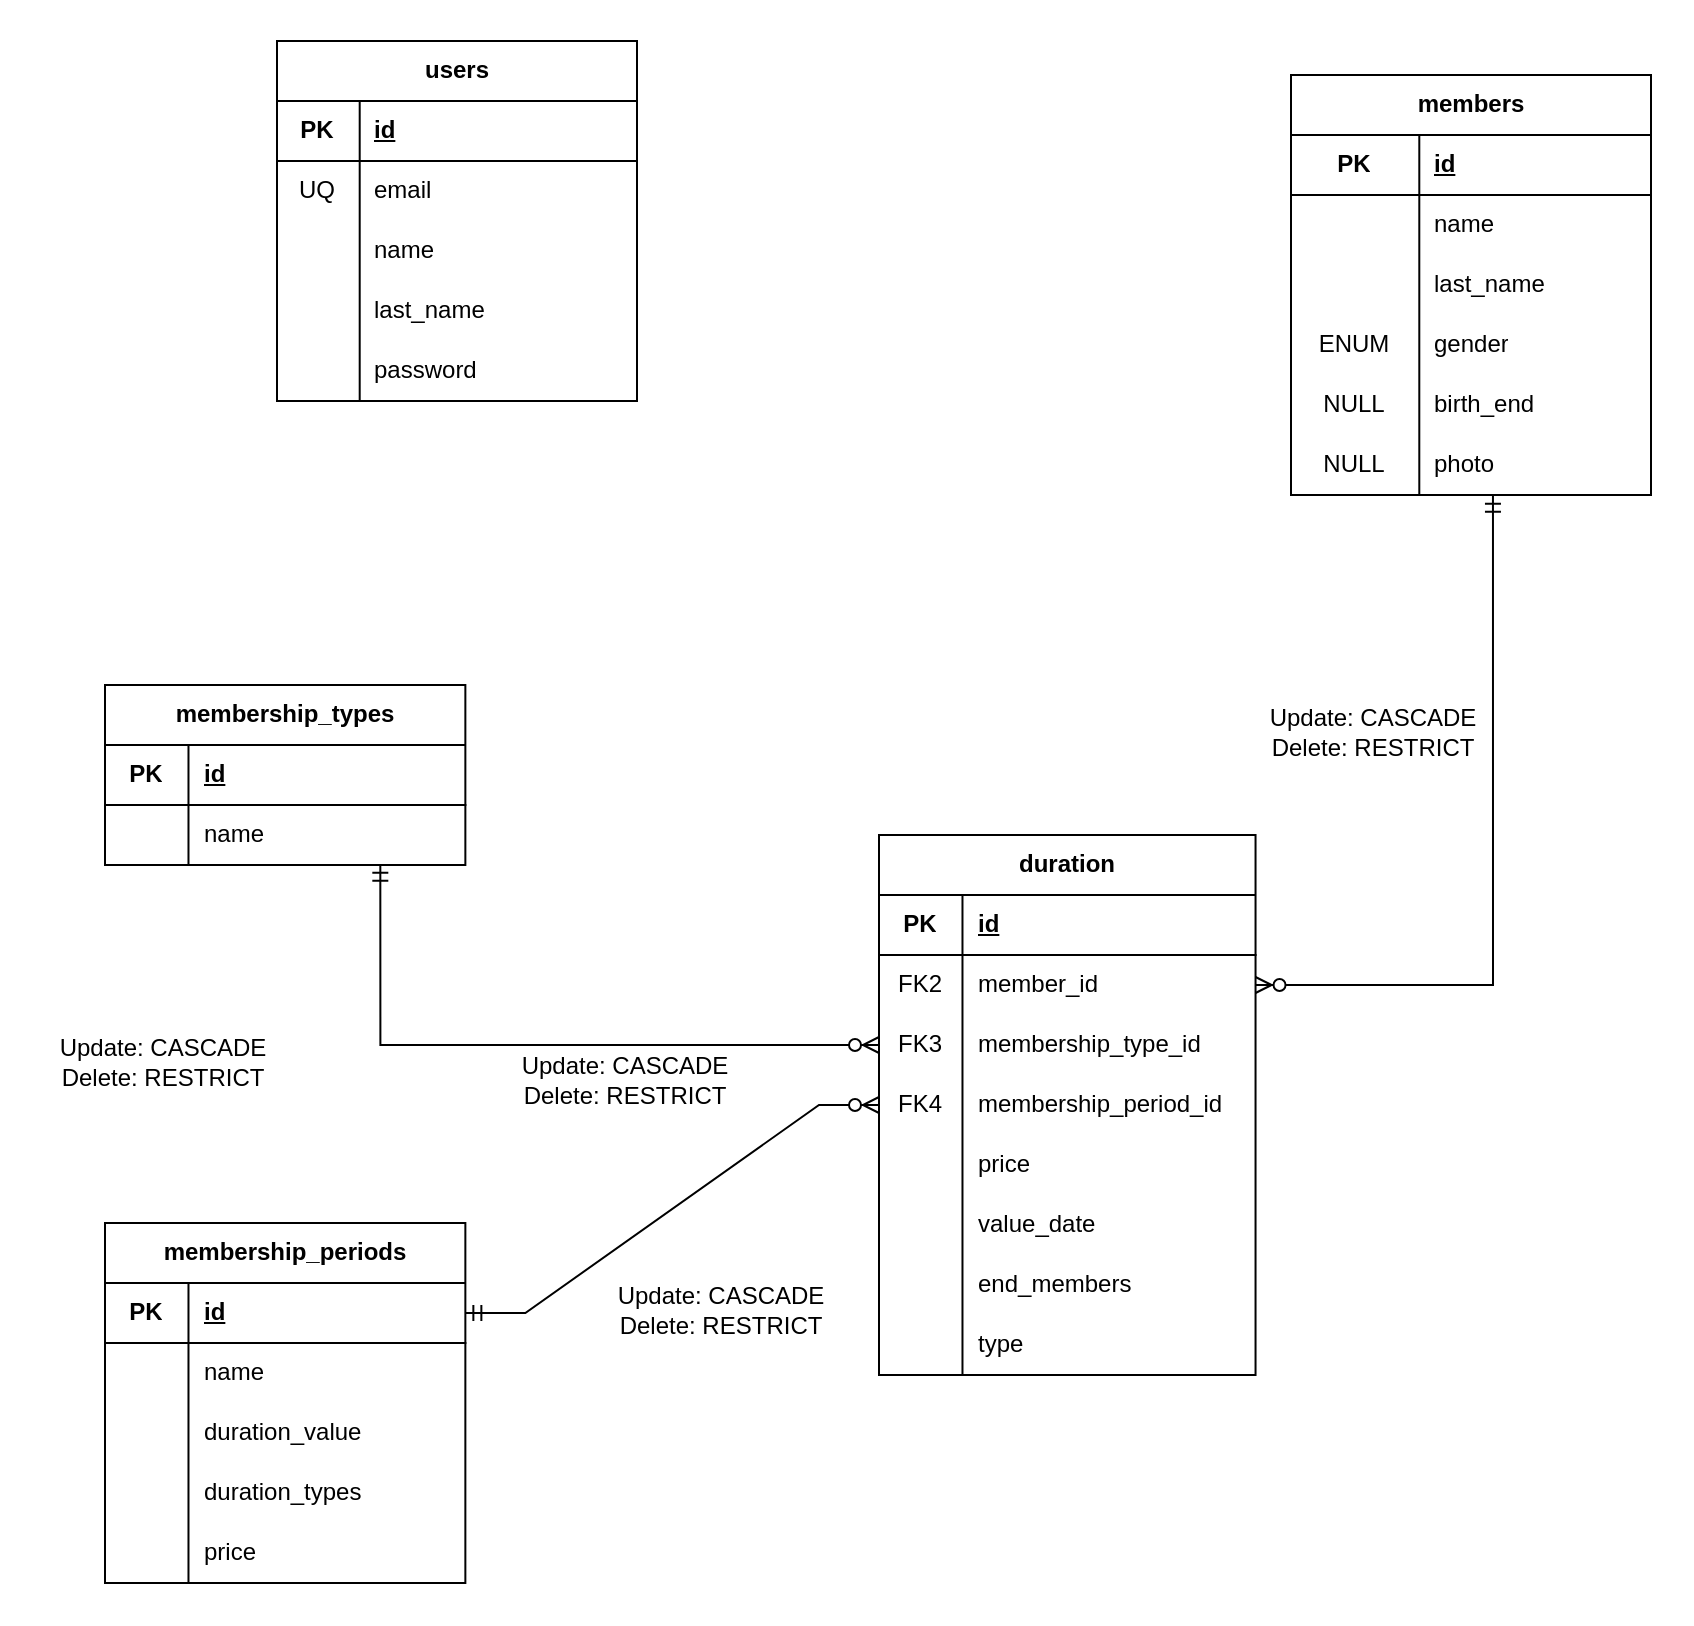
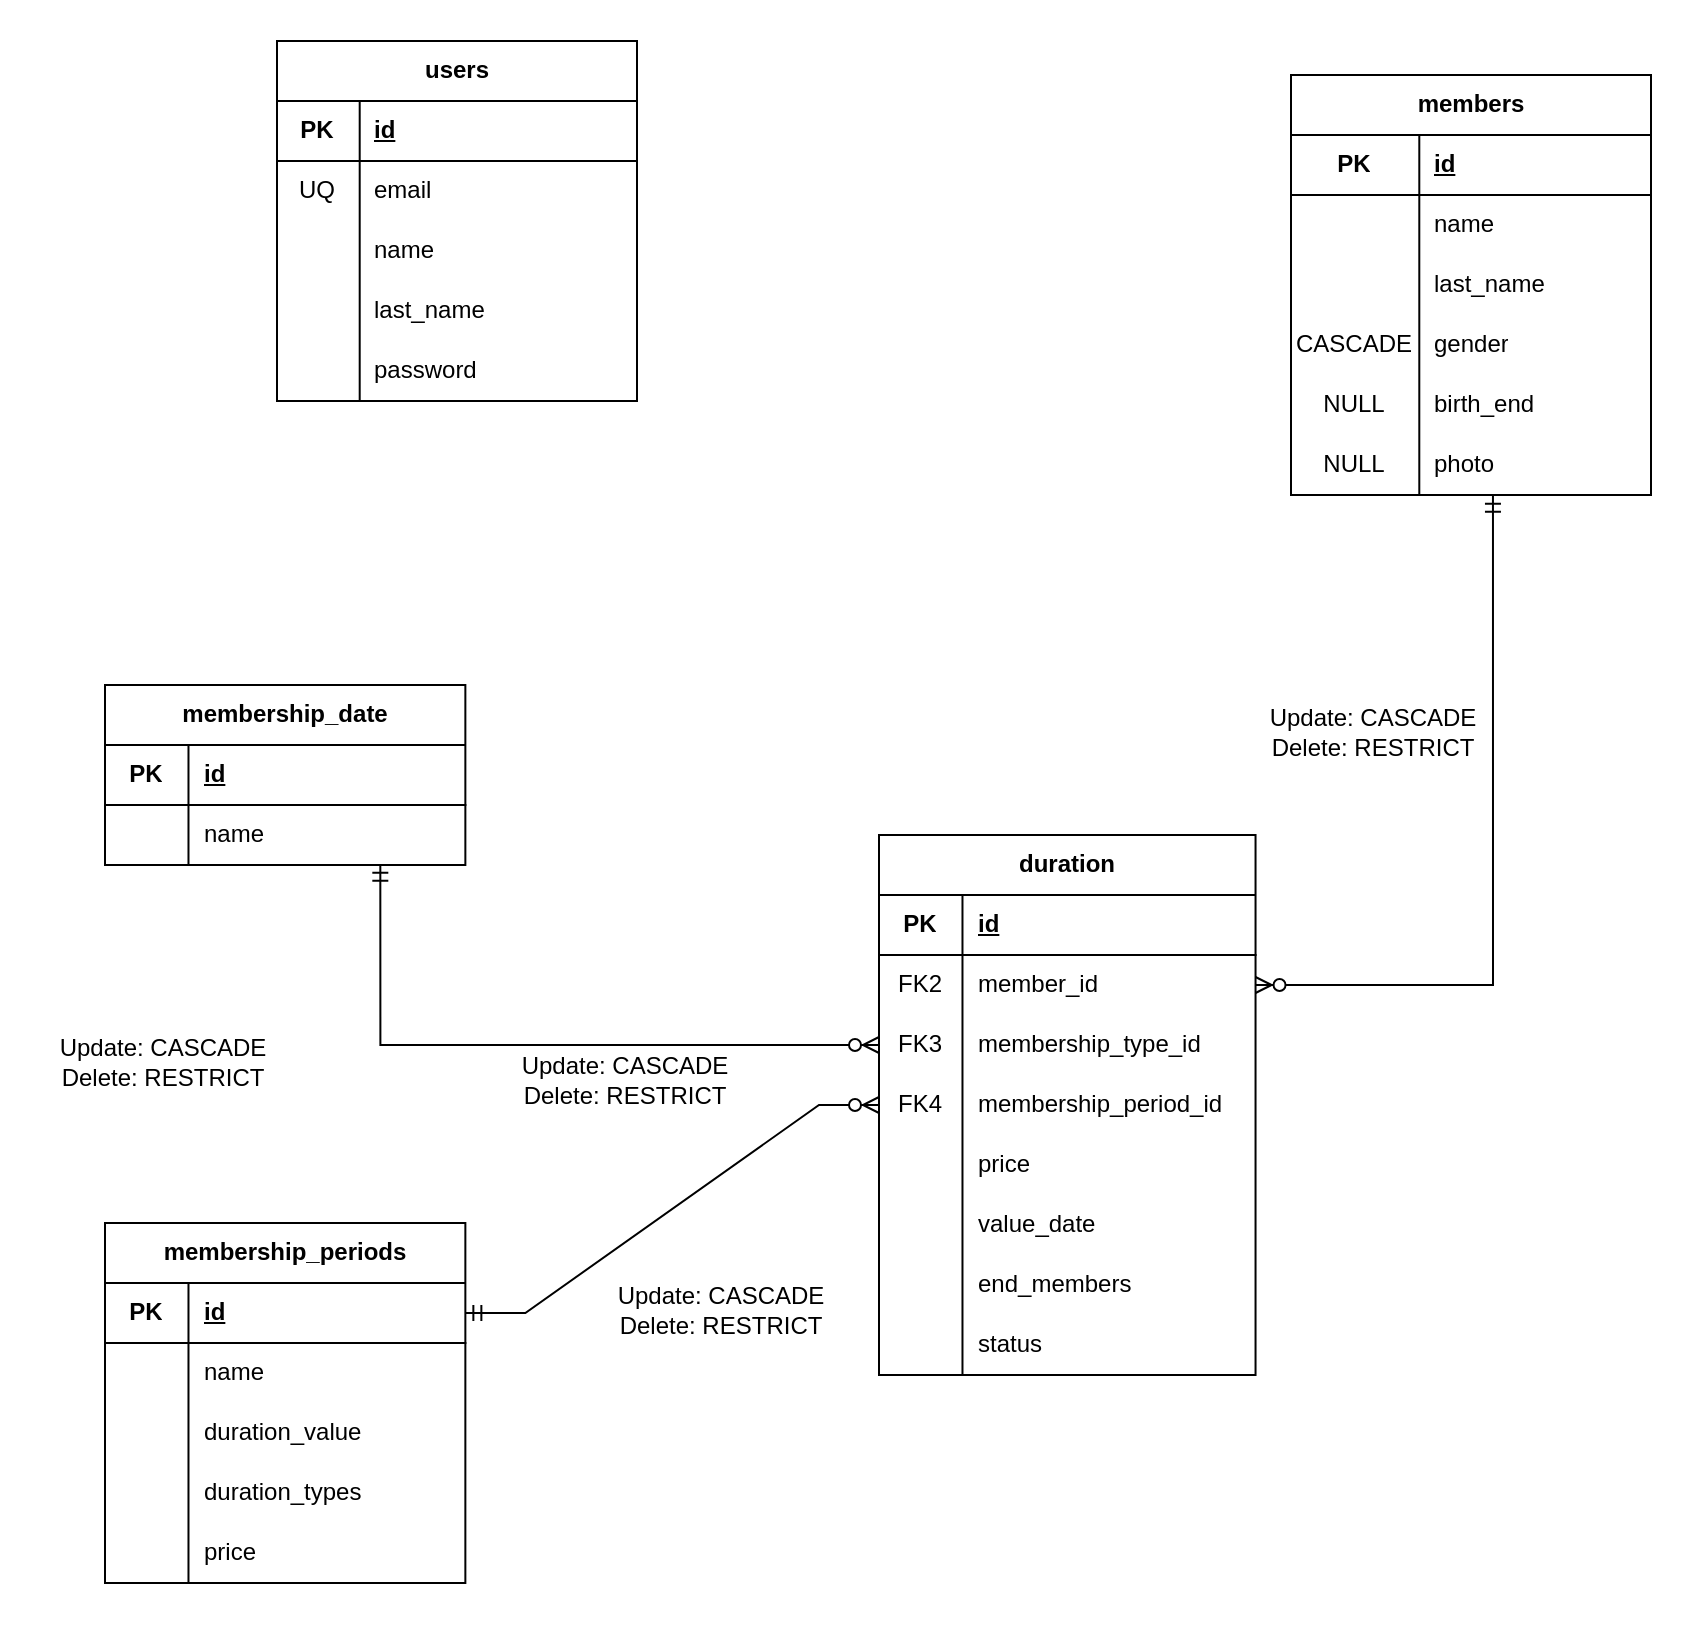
- <mxCell id="29" value="ENUM" style="shape=partialRectangle;connectable=0;fillColor=none;top=0;left=0;bottom=0;right=0;editable=1;overflow=hidden;whiteSpace=wrap;html=1;" parent="28" vertex="1"><mxGeometry width="64.15" height="30" as="geometry"><mxRectangle width="64.15" height="30" as="alternateBounds" /></mxGeometry></mxCell>
+ <mxCell id="29" value="CASCADE" style="shape=partialRectangle;connectable=0;fillColor=none;top=0;left=0;bottom=0;right=0;editable=1;overflow=hidden;whiteSpace=wrap;html=1;" parent="28" vertex="1"><mxGeometry width="64.15" height="30" as="geometry"><mxRectangle width="64.15" height="30" as="alternateBounds" /></mxGeometry></mxCell>
- <mxCell id="37" value="membership_types" style="shape=table;startSize=30;container=1;collapsible=1;childLayout=tableLayout;fixedRows=1;rowLines=0;fontStyle=1;align=center;resizeLast=1;html=1;" parent="1" vertex="1"><mxGeometry x="52" y="342" width="180.179" height="90" as="geometry" /></mxCell>
+ <mxCell id="37" value="membership_date" style="shape=table;startSize=30;container=1;collapsible=1;childLayout=tableLayout;fixedRows=1;rowLines=0;fontStyle=1;align=center;resizeLast=1;html=1;" parent="1" vertex="1"><mxGeometry x="52" y="342" width="180.179" height="90" as="geometry" /></mxCell>
- <mxCell id="84" value="type" style="shape=partialRectangle;connectable=0;fillColor=none;top=0;left=0;bottom=0;right=0;align=left;spacingLeft=6;overflow=hidden;whiteSpace=wrap;html=1;" parent="82" vertex="1"><mxGeometry x="41.737" width="146.533" height="30" as="geometry"><mxRectangle width="146.533" height="30" as="alternateBounds" /></mxGeometry></mxCell>
+ <mxCell id="84" value="status" style="shape=partialRectangle;connectable=0;fillColor=none;top=0;left=0;bottom=0;right=0;align=left;spacingLeft=6;overflow=hidden;whiteSpace=wrap;html=1;" parent="82" vertex="1"><mxGeometry x="41.737" width="146.533" height="30" as="geometry"><mxRectangle width="146.533" height="30" as="alternateBounds" /></mxGeometry></mxCell>
